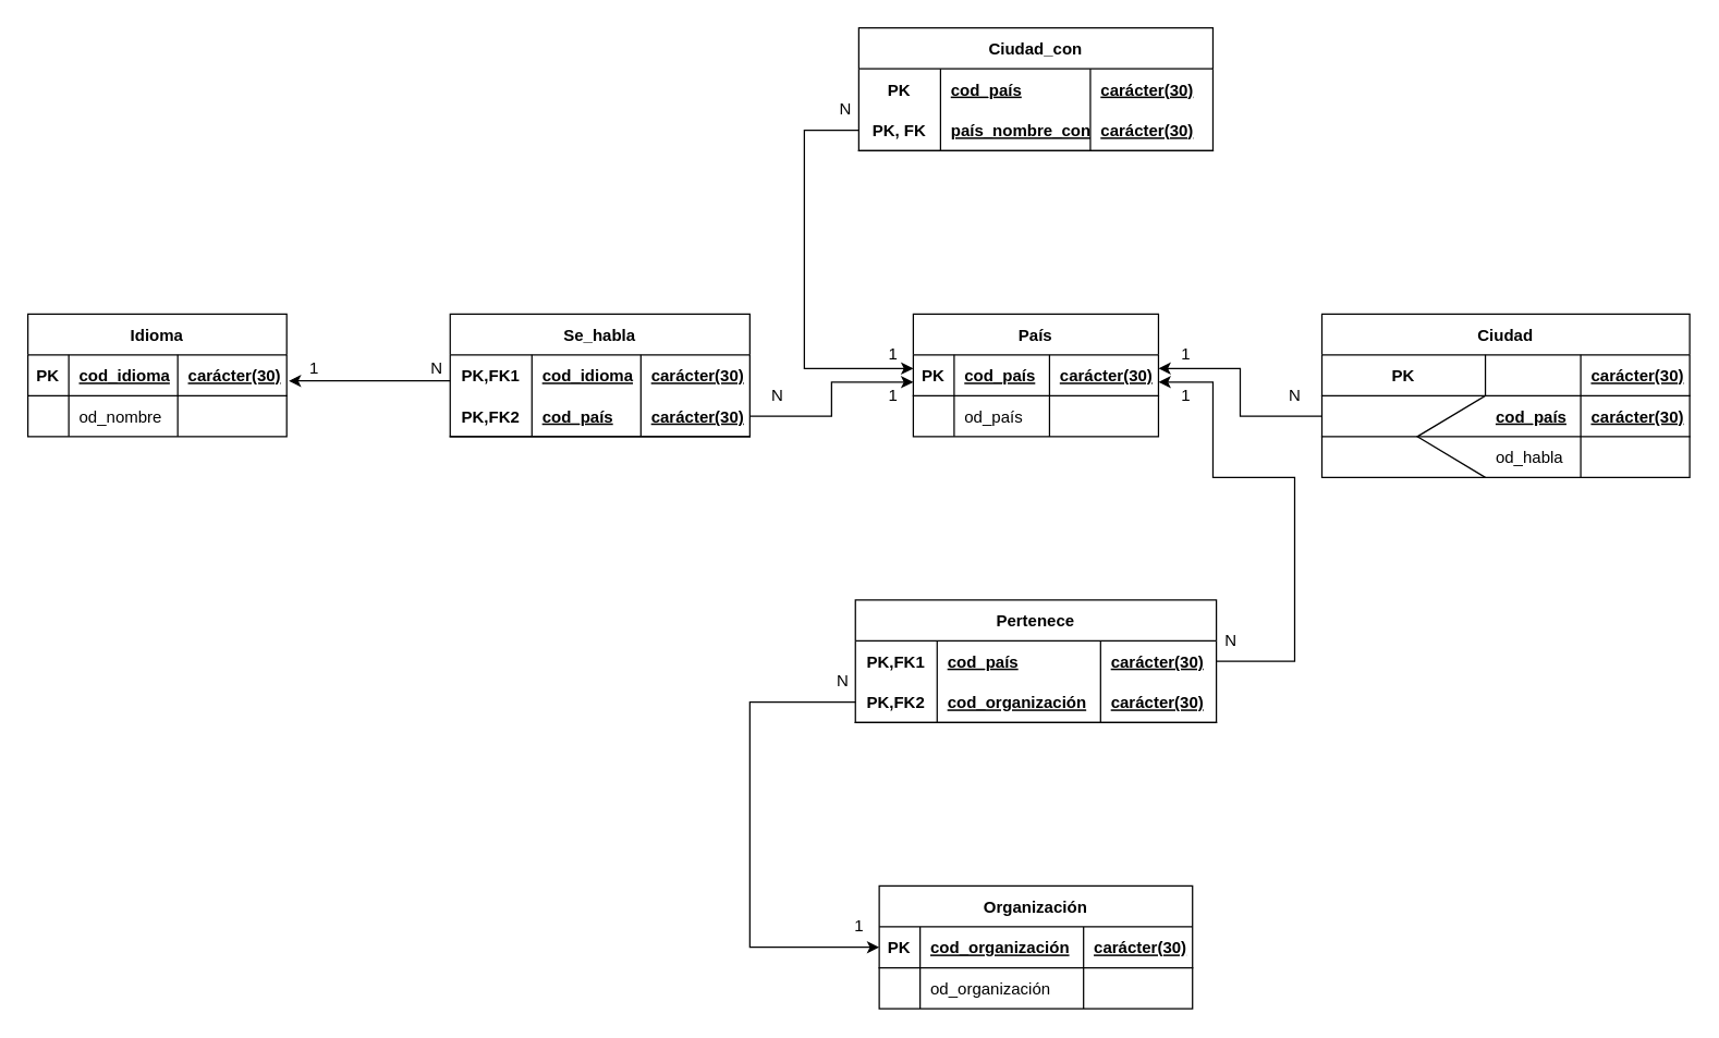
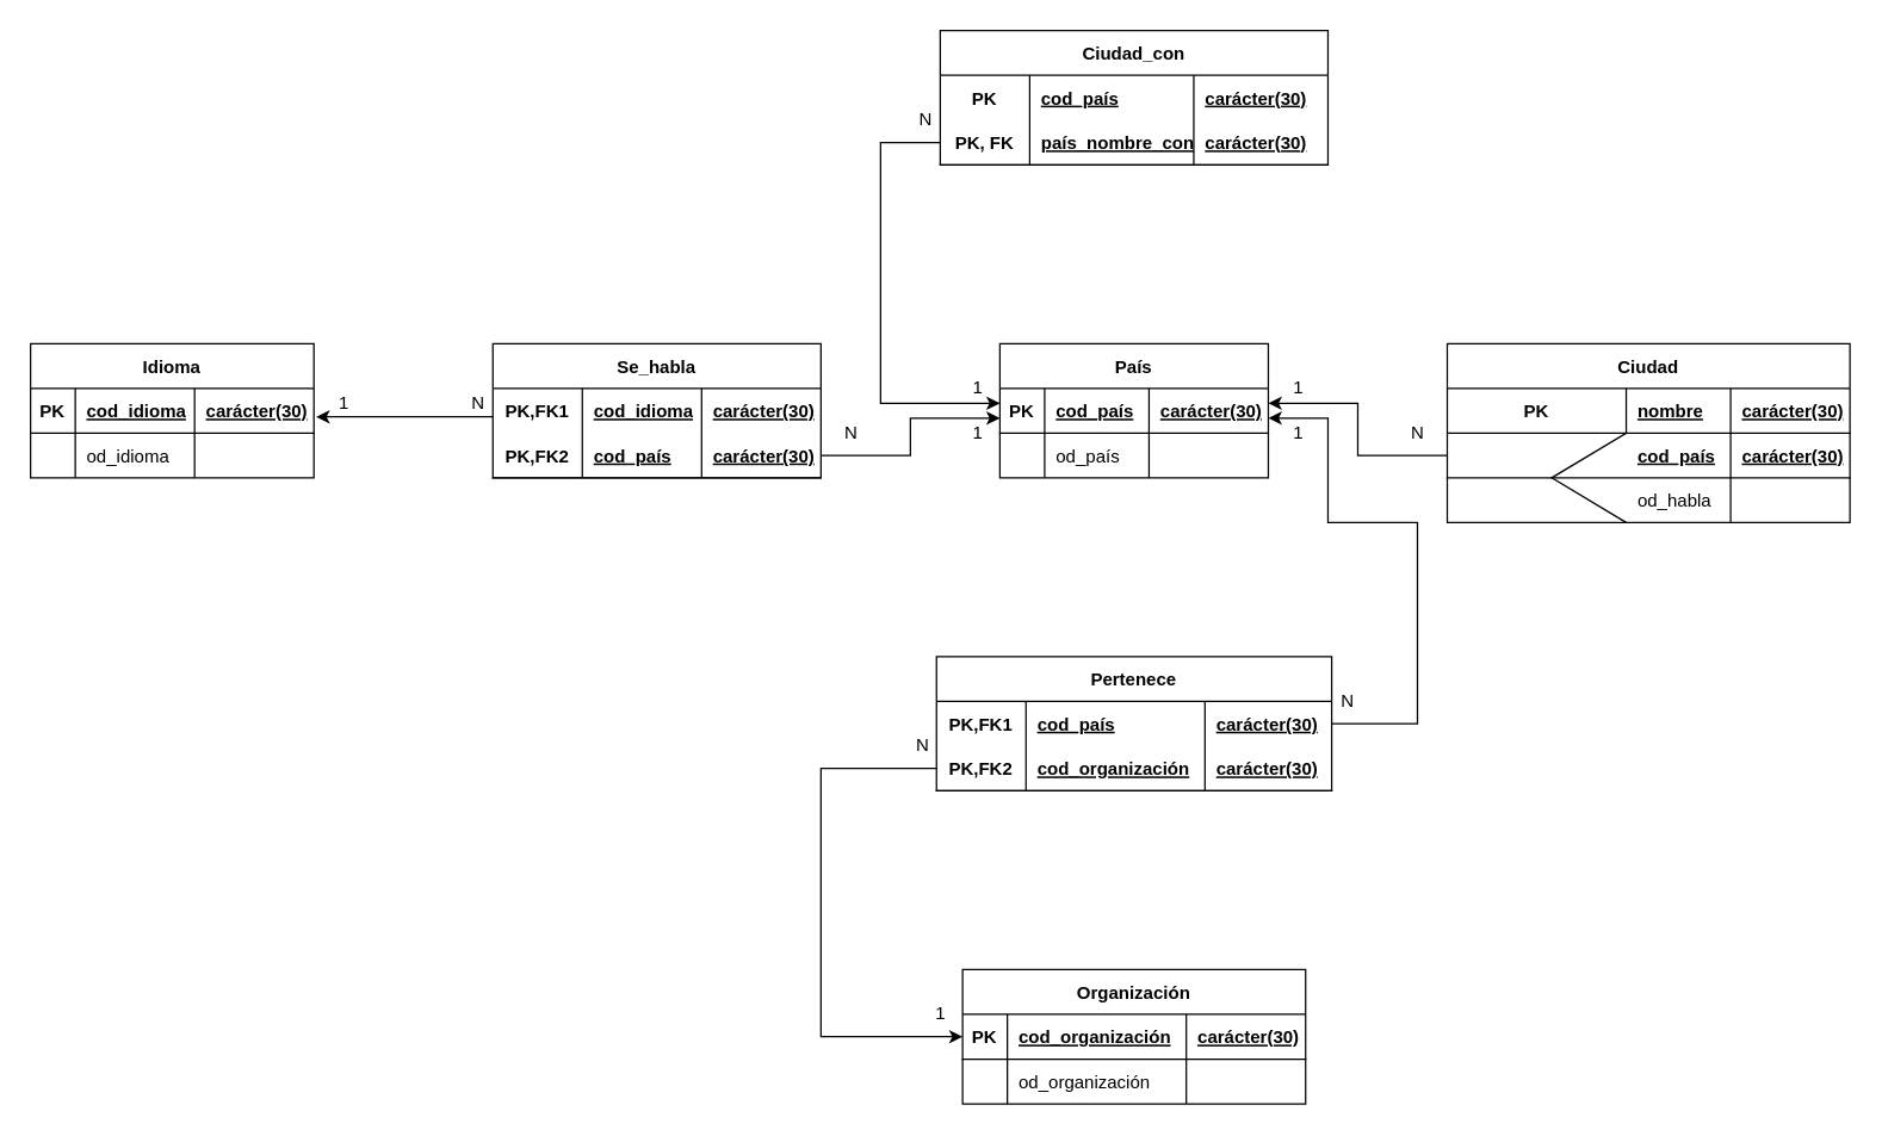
+ <mxCell id="32" value="nombre" style="shape=partialRectangle;connectable=0;fillColor=none;top=0;left=0;bottom=0;right=0;align=left;spacingLeft=6;fontStyle=5;overflow=hidden;" vertex="1" parent="30"><mxGeometry x="120" width="70" height="30" as="geometry"><mxRectangle width="70" height="30" as="alternateBounds" /></mxGeometry></mxCell>
- <mxCell id="9" value="od_nombre" style="shape=partialRectangle;connectable=0;fillColor=none;top=0;left=0;bottom=0;right=0;align=left;spacingLeft=6;overflow=hidden;" vertex="1" parent="7"><mxGeometry x="30" width="80" height="30" as="geometry"><mxRectangle width="80" height="30" as="alternateBounds" /></mxGeometry></mxCell>
+ <mxCell id="9" value="od_idioma" style="shape=partialRectangle;connectable=0;fillColor=none;top=0;left=0;bottom=0;right=0;align=left;spacingLeft=6;overflow=hidden;" vertex="1" parent="7"><mxGeometry x="30" width="80" height="30" as="geometry"><mxRectangle width="80" height="30" as="alternateBounds" /></mxGeometry></mxCell>
